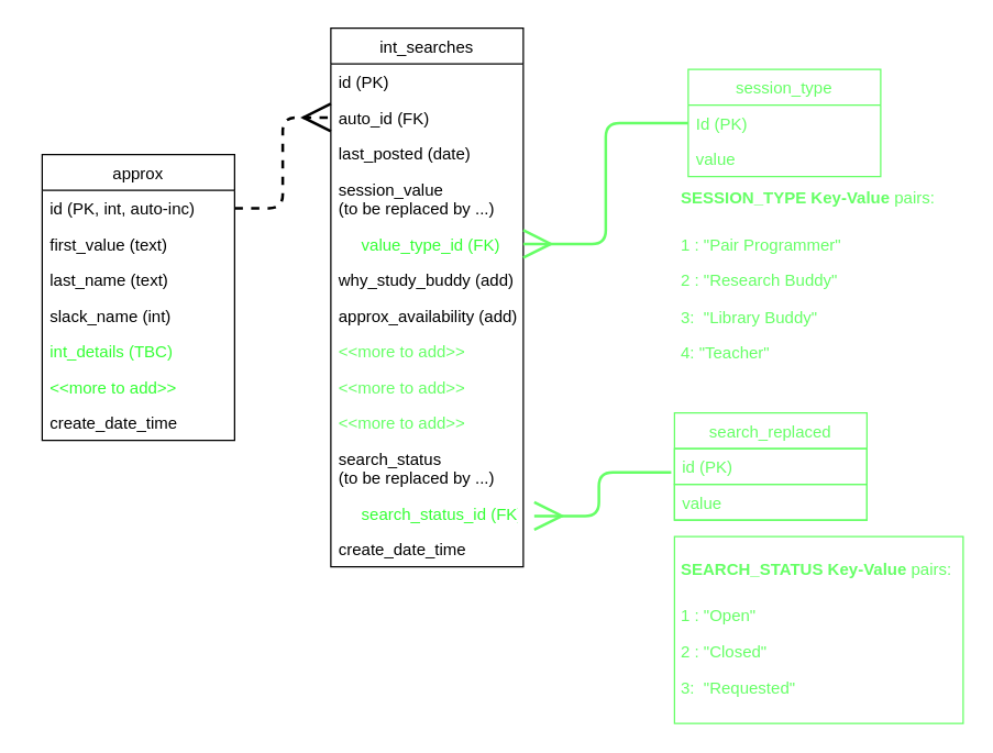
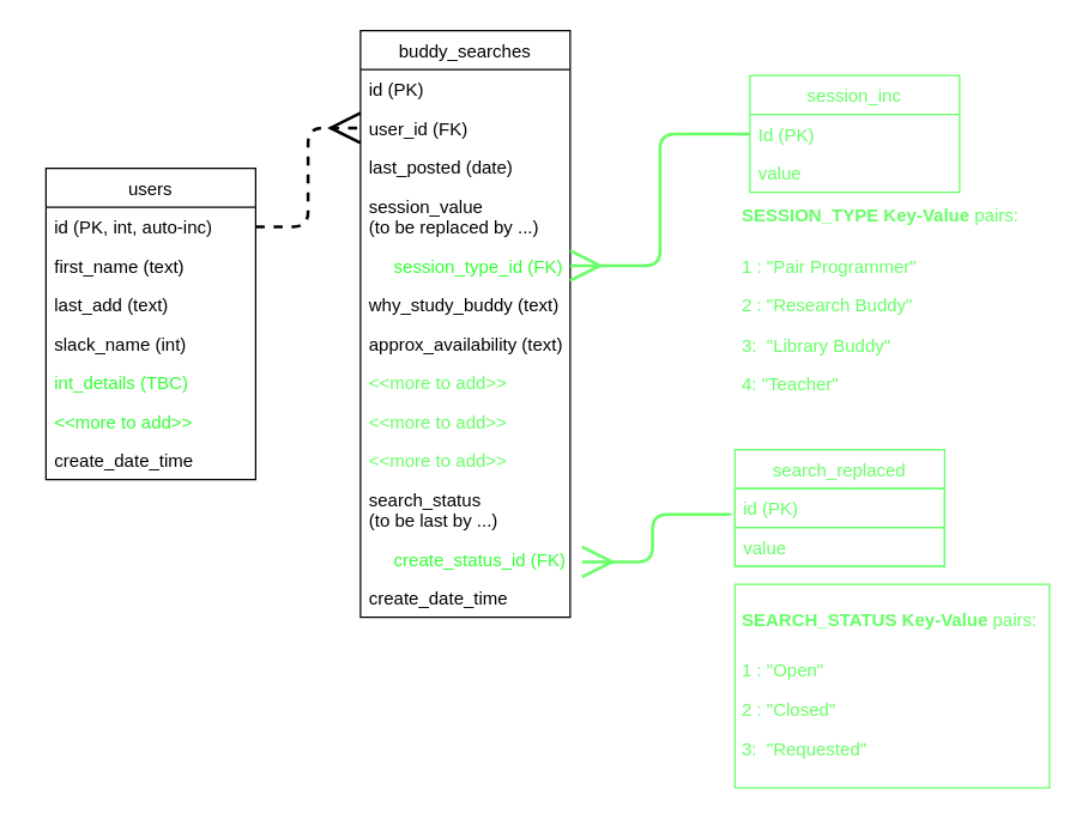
- <mxCell id="2" value="int_searches" style="swimlane;fontStyle=0;childLayout=stackLayout;horizontal=1;startSize=26;fillColor=none;horizontalStack=0;resizeParent=1;resizeParentMax=0;resizeLast=0;collapsible=1;marginBottom=0;" parent="1" vertex="1"><mxGeometry x="240" y="20" width="140" height="392" as="geometry" /></mxCell>
+ <mxCell id="2" value="buddy_searches" style="swimlane;fontStyle=0;childLayout=stackLayout;horizontal=1;startSize=26;fillColor=none;horizontalStack=0;resizeParent=1;resizeParentMax=0;resizeLast=0;collapsible=1;marginBottom=0;" parent="1" vertex="1"><mxGeometry x="240" y="20" width="140" height="392" as="geometry" /></mxCell>
- <mxCell id="29" value="session_type" style="swimlane;fontStyle=0;childLayout=stackLayout;horizontal=1;startSize=26;fillColor=none;horizontalStack=0;resizeParent=1;resizeParentMax=0;resizeLast=0;collapsible=1;marginBottom=0;fontColor=#66FF66;strokeColor=#66FF66;" parent="1" vertex="1"><mxGeometry x="500" y="50" width="140" height="78" as="geometry"><mxRectangle x="580" y="200" width="140" height="26" as="alternateBounds" /></mxGeometry></mxCell>
+ <mxCell id="29" value="session_inc" style="swimlane;fontStyle=0;childLayout=stackLayout;horizontal=1;startSize=26;fillColor=none;horizontalStack=0;resizeParent=1;resizeParentMax=0;resizeLast=0;collapsible=1;marginBottom=0;fontColor=#66FF66;strokeColor=#66FF66;" parent="1" vertex="1"><mxGeometry x="500" y="50" width="140" height="78" as="geometry"><mxRectangle x="580" y="200" width="140" height="26" as="alternateBounds" /></mxGeometry></mxCell>
- <mxCell id="4" value="auto_id (FK)" style="text;strokeColor=none;fillColor=none;align=left;verticalAlign=top;spacingLeft=4;spacingRight=4;overflow=hidden;rotatable=0;points=[[0,0.5],[1,0.5]];portConstraint=eastwest;" parent="2" vertex="1"><mxGeometry y="52" width="140" height="26" as="geometry" /></mxCell>
+ <mxCell id="4" value="user_id (FK)" style="text;strokeColor=none;fillColor=none;align=left;verticalAlign=top;spacingLeft=4;spacingRight=4;overflow=hidden;rotatable=0;points=[[0,0.5],[1,0.5]];portConstraint=eastwest;" parent="2" vertex="1"><mxGeometry y="52" width="140" height="26" as="geometry" /></mxCell>
- <mxCell id="17" value="approx" style="swimlane;fontStyle=0;childLayout=stackLayout;horizontal=1;startSize=26;fillColor=none;horizontalStack=0;resizeParent=1;resizeParentMax=0;resizeLast=0;collapsible=1;marginBottom=0;" parent="1" vertex="1"><mxGeometry x="30" y="112" width="140" height="208" as="geometry" /></mxCell>
+ <mxCell id="17" value="users" style="swimlane;fontStyle=0;childLayout=stackLayout;horizontal=1;startSize=26;fillColor=none;horizontalStack=0;resizeParent=1;resizeParentMax=0;resizeLast=0;collapsible=1;marginBottom=0;" parent="1" vertex="1"><mxGeometry x="30" y="112" width="140" height="208" as="geometry" /></mxCell>
- <mxCell id="19" value="first_value (text)" style="text;strokeColor=none;fillColor=none;align=left;verticalAlign=top;spacingLeft=4;spacingRight=4;overflow=hidden;rotatable=0;points=[[0,0.5],[1,0.5]];portConstraint=eastwest;" parent="17" vertex="1"><mxGeometry y="52" width="140" height="26" as="geometry" /></mxCell>
+ <mxCell id="19" value="first_name (text)" style="text;strokeColor=none;fillColor=none;align=left;verticalAlign=top;spacingLeft=4;spacingRight=4;overflow=hidden;rotatable=0;points=[[0,0.5],[1,0.5]];portConstraint=eastwest;" parent="17" vertex="1"><mxGeometry y="52" width="140" height="26" as="geometry" /></mxCell>
- <mxCell id="7" value="     value_type_id (FK)" style="text;strokeColor=none;fillColor=none;align=left;verticalAlign=top;spacingLeft=4;spacingRight=4;overflow=hidden;rotatable=0;points=[[0,0.5],[1,0.5]];portConstraint=eastwest;fontColor=#33FF33;" vertex="1" parent="2"><mxGeometry y="144" width="140" height="26" as="geometry" /></mxCell>
+ <mxCell id="7" value="     session_type_id (FK)" style="text;strokeColor=none;fillColor=none;align=left;verticalAlign=top;spacingLeft=4;spacingRight=4;overflow=hidden;rotatable=0;points=[[0,0.5],[1,0.5]];portConstraint=eastwest;fontColor=#33FF33;" vertex="1" parent="2"><mxGeometry y="144" width="140" height="26" as="geometry" /></mxCell>
- <mxCell id="20" value="last_name (text)" style="text;strokeColor=none;fillColor=none;align=left;verticalAlign=top;spacingLeft=4;spacingRight=4;overflow=hidden;rotatable=0;points=[[0,0.5],[1,0.5]];portConstraint=eastwest;" parent="17" vertex="1"><mxGeometry y="78" width="140" height="26" as="geometry" /></mxCell>
+ <mxCell id="20" value="last_add (text)" style="text;strokeColor=none;fillColor=none;align=left;verticalAlign=top;spacingLeft=4;spacingRight=4;overflow=hidden;rotatable=0;points=[[0,0.5],[1,0.5]];portConstraint=eastwest;" parent="17" vertex="1"><mxGeometry y="78" width="140" height="26" as="geometry" /></mxCell>
- <mxCell id="8" value="why_study_buddy (add)" style="text;strokeColor=none;fillColor=none;align=left;verticalAlign=top;spacingLeft=4;spacingRight=4;overflow=hidden;rotatable=0;points=[[0,0.5],[1,0.5]];portConstraint=eastwest;" parent="2" vertex="1"><mxGeometry y="170" width="140" height="26" as="geometry" /></mxCell>
+ <mxCell id="8" value="why_study_buddy (text)" style="text;strokeColor=none;fillColor=none;align=left;verticalAlign=top;spacingLeft=4;spacingRight=4;overflow=hidden;rotatable=0;points=[[0,0.5],[1,0.5]];portConstraint=eastwest;" parent="2" vertex="1"><mxGeometry y="170" width="140" height="26" as="geometry" /></mxCell>
- <mxCell id="9" value="approx_availability (add)" style="text;strokeColor=none;fillColor=none;align=left;verticalAlign=top;spacingLeft=4;spacingRight=4;overflow=hidden;rotatable=0;points=[[0,0.5],[1,0.5]];portConstraint=eastwest;" parent="2" vertex="1"><mxGeometry y="196" width="140" height="26" as="geometry" /></mxCell>
+ <mxCell id="9" value="approx_availability (text)" style="text;strokeColor=none;fillColor=none;align=left;verticalAlign=top;spacingLeft=4;spacingRight=4;overflow=hidden;rotatable=0;points=[[0,0.5],[1,0.5]];portConstraint=eastwest;" parent="2" vertex="1"><mxGeometry y="196" width="140" height="26" as="geometry" /></mxCell>
- <mxCell id="13" value="search_status &#10;(to be replaced by ...)" style="text;strokeColor=none;fillColor=none;align=left;verticalAlign=top;spacingLeft=4;spacingRight=4;overflow=hidden;rotatable=0;points=[[0,0.5],[1,0.5]];portConstraint=eastwest;" vertex="1" parent="2"><mxGeometry y="300" width="140" height="40" as="geometry" /></mxCell>
+ <mxCell id="13" value="search_status &#10;(to be last by ...)" style="text;strokeColor=none;fillColor=none;align=left;verticalAlign=top;spacingLeft=4;spacingRight=4;overflow=hidden;rotatable=0;points=[[0,0.5],[1,0.5]];portConstraint=eastwest;" vertex="1" parent="2"><mxGeometry y="300" width="140" height="40" as="geometry" /></mxCell>
- <mxCell id="14" value="     search_status_id (FK)" style="text;strokeColor=none;fillColor=none;align=left;verticalAlign=top;spacingLeft=4;spacingRight=4;overflow=hidden;rotatable=0;points=[[0,0.5],[1,0.5]];portConstraint=eastwest;fontColor=#33FF33;" parent="2" vertex="1"><mxGeometry y="340" width="140" height="26" as="geometry" /></mxCell>
+ <mxCell id="14" value="     create_status_id (FK)" style="text;strokeColor=none;fillColor=none;align=left;verticalAlign=top;spacingLeft=4;spacingRight=4;overflow=hidden;rotatable=0;points=[[0,0.5],[1,0.5]];portConstraint=eastwest;fontColor=#33FF33;" parent="2" vertex="1"><mxGeometry y="340" width="140" height="26" as="geometry" /></mxCell>
